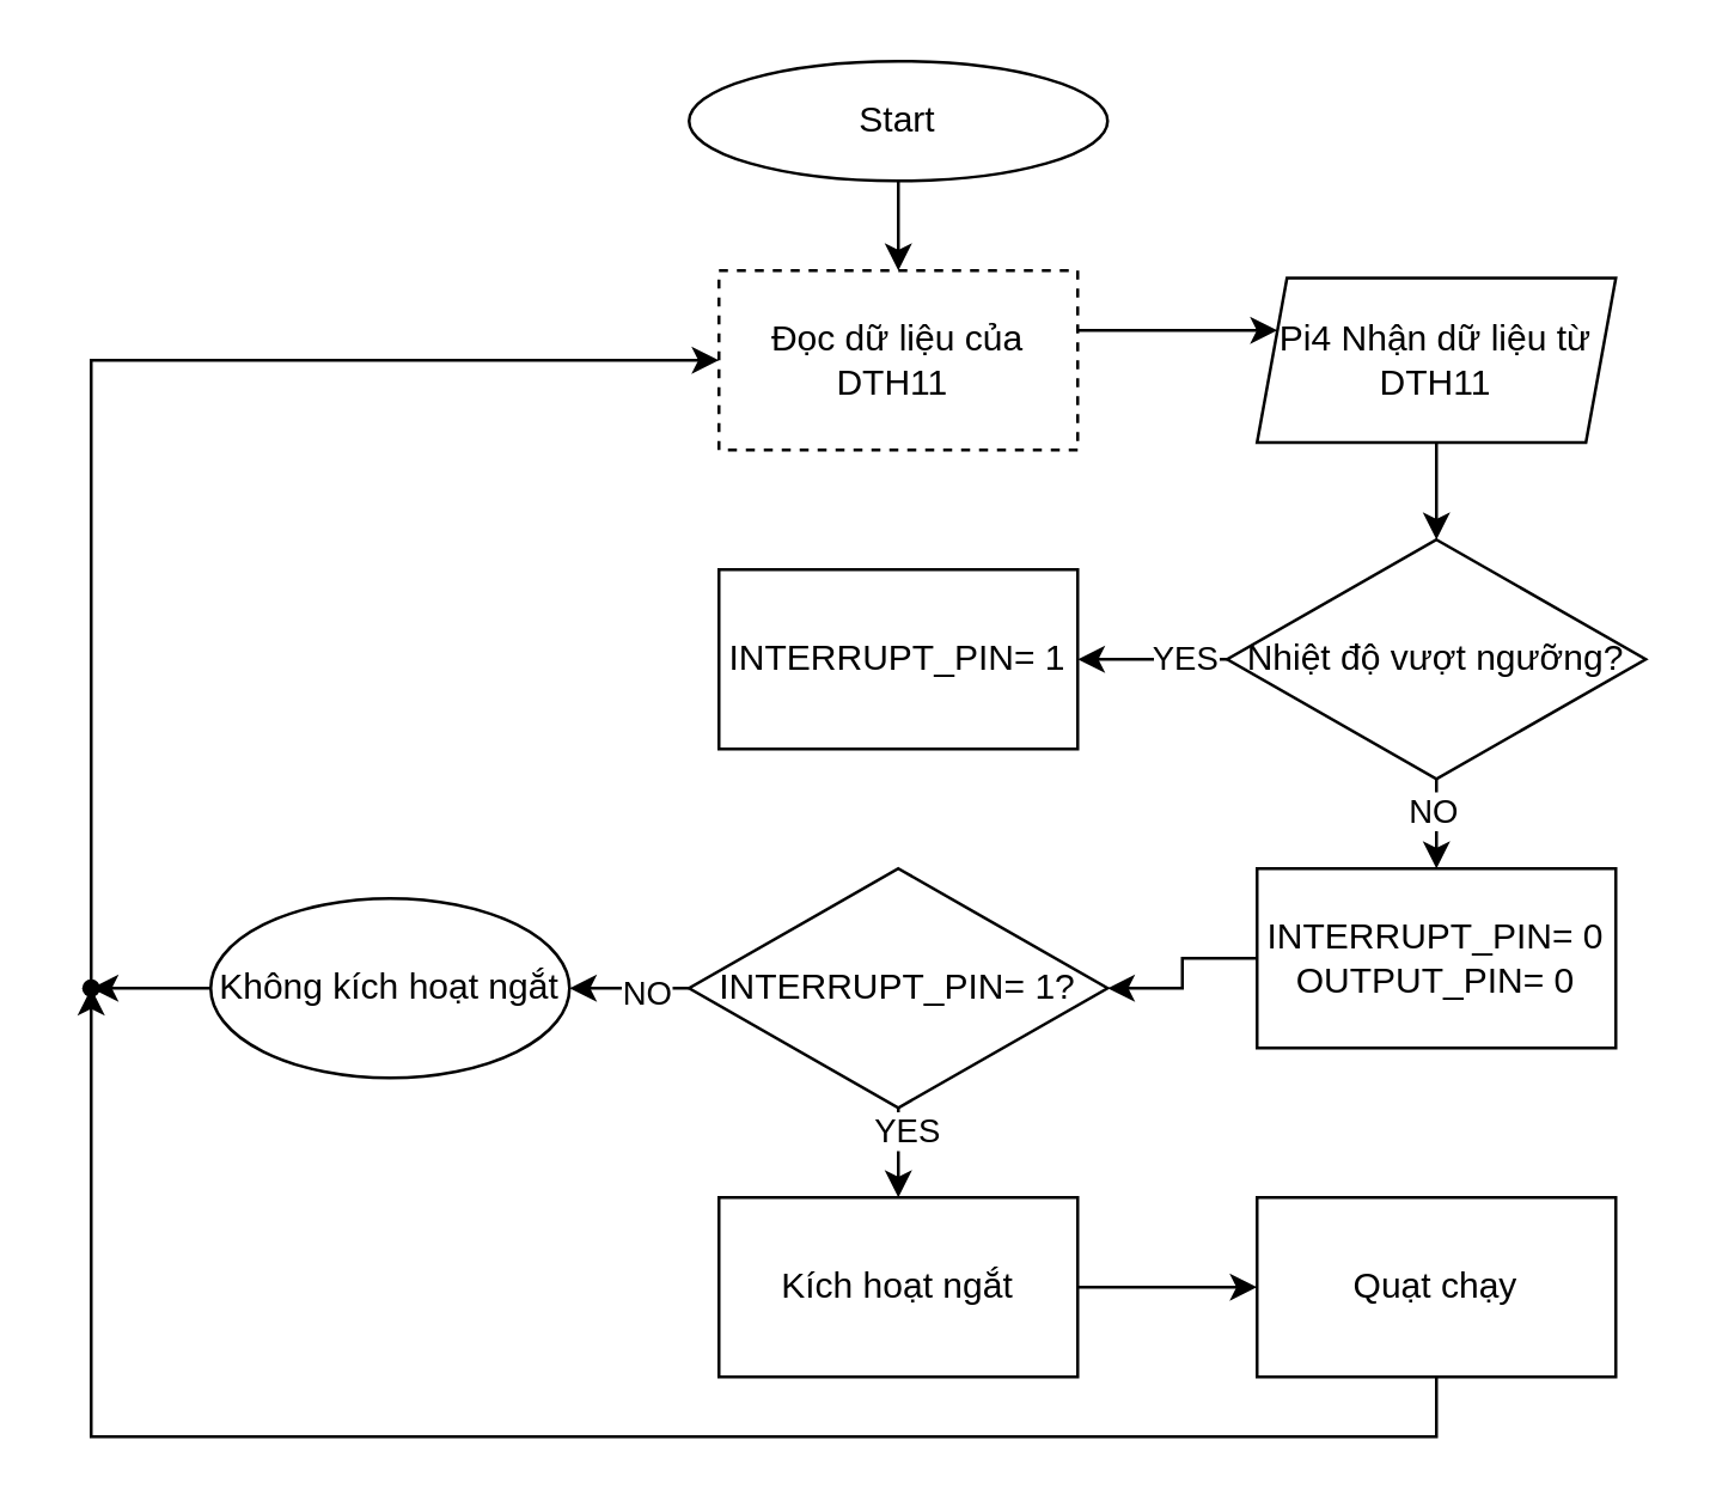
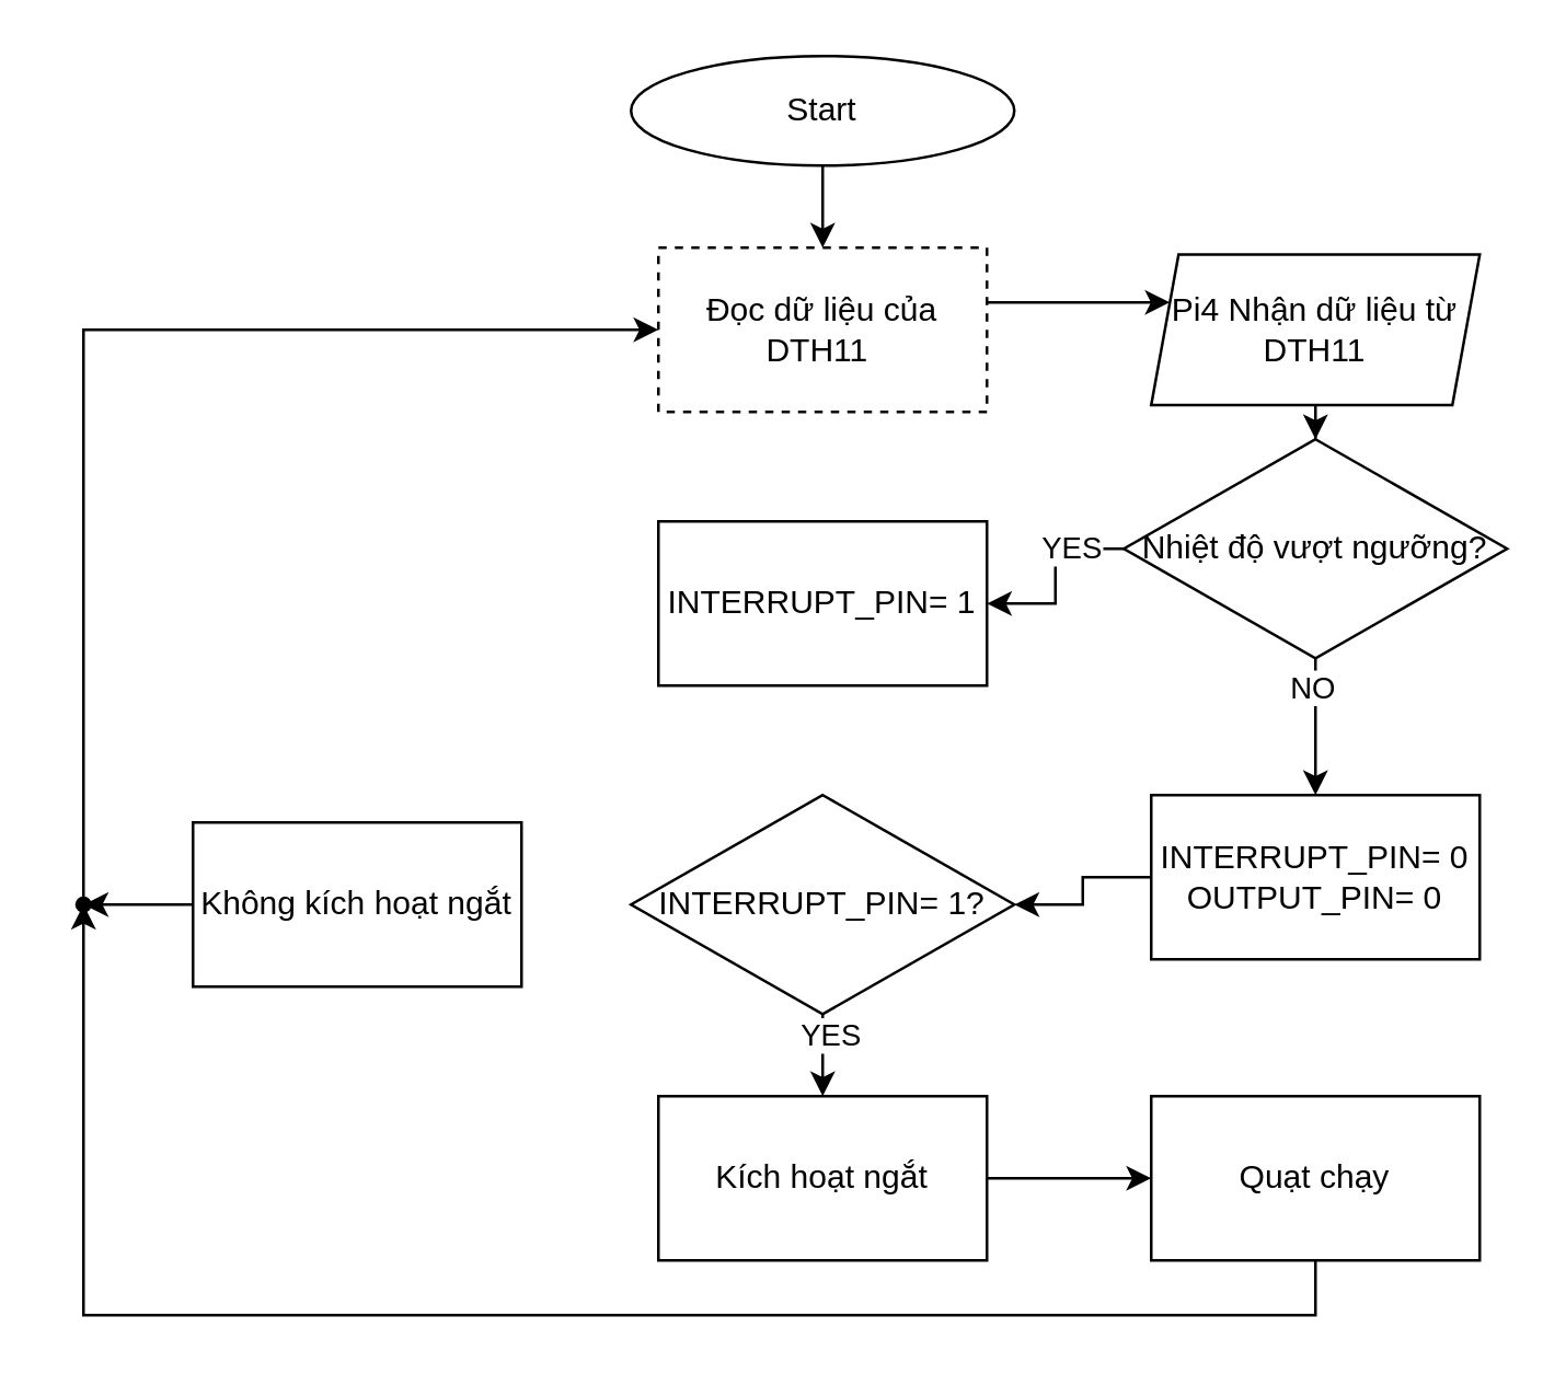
- <mxCell id="10" value="Nhiệt độ vượt ngưỡng?" style="rhombus;whiteSpace=wrap;html=1;" parent="1" vertex="1"><mxGeometry x="410" y="180" width="140" height="80" as="geometry" /></mxCell>
+ <mxCell id="10" value="Nhiệt độ vượt ngưỡng?" style="rhombus;whiteSpace=wrap;html=1;" parent="1" vertex="1"><mxGeometry x="410" y="160" width="140" height="80" as="geometry" /></mxCell>
- <mxCell id="26" value="Không kích hoạt ngắt" style="ellipse;whiteSpace=wrap;html=1;" vertex="1" parent="1"><mxGeometry x="70" y="300" width="120" height="60" as="geometry" /></mxCell>
+ <mxCell id="26" value="Không kích hoạt ngắt" style="whiteSpace=wrap;html=1;" vertex="1" parent="1"><mxGeometry x="70" y="300" width="120" height="60" as="geometry" /></mxCell>
- <mxCell id="22" value="" style="edgeStyle=orthogonalEdgeStyle;rounded=0;orthogonalLoop=1;jettySize=auto;html=1;" edge="1" parent="1" source="24" target="26"><mxGeometry relative="1" as="geometry" /></mxCell>
- <mxCell id="23" value="NO" style="edgeLabel;html=1;align=center;verticalAlign=middle;resizable=0;points=[];" vertex="1" connectable="0" parent="22"><mxGeometry x="-0.273" y="1" relative="1" as="geometry"><mxPoint as="offset" /></mxGeometry></mxCell>
